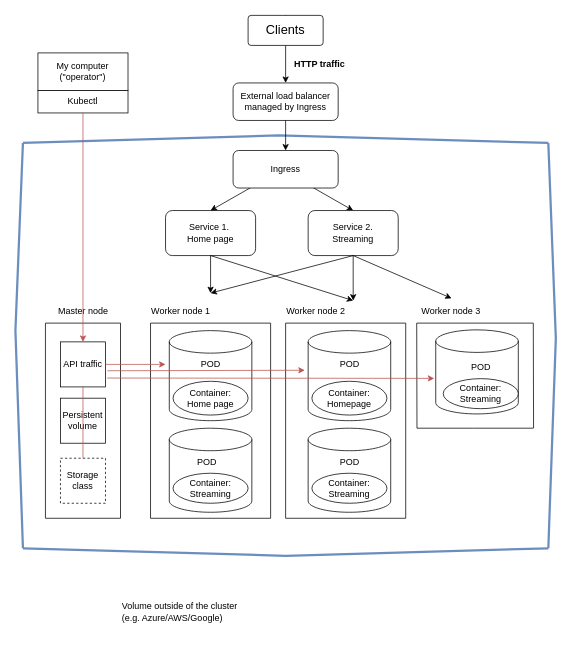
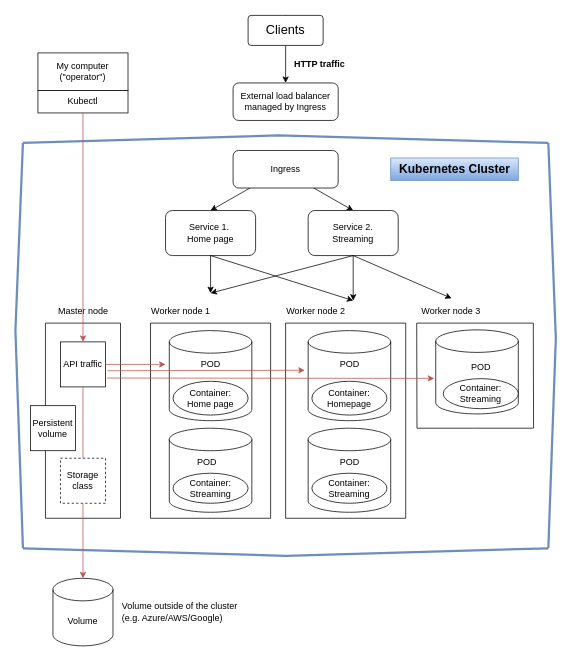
- <mxCell id="71" value="" style="endArrow=classic;html=1;rounded=0;exitX=0.5;exitY=1;exitDx=0;exitDy=0;entryX=0.5;entryY=0;entryDx=0;entryDy=0;" parent="1" source="2" target="70" edge="1"><mxGeometry width="50" height="50" relative="1" as="geometry"><mxPoint x="260" y="440" as="sourcePoint" /><mxPoint x="310" y="390" as="targetPoint" /></mxGeometry></mxCell>
+ <mxCell id="42" value="&lt;b&gt;&lt;font style=&quot;font-size: 16px;&quot;&gt;Kubernetes Cluster&lt;/font&gt;&lt;/b&gt;" style="text;html=1;align=center;verticalAlign=middle;resizable=0;points=[];autosize=1;strokeColor=#6c8ebf;fillColor=#dae8fc;gradientColor=#7ea6e0;" parent="1" vertex="1"><mxGeometry x="520" y="210" width="170" height="30" as="geometry" /></mxCell>
- <mxCell id="66" value="Persistent volume" style="rounded=0;whiteSpace=wrap;html=1;" parent="1" vertex="1"><mxGeometry x="80" y="530" width="60" height="60" as="geometry" /></mxCell>
+ <mxCell id="66" value="Persistent volume" style="rounded=0;whiteSpace=wrap;html=1;" parent="1" vertex="1"><mxGeometry x="40" y="540" width="60" height="60" as="geometry" /></mxCell>
+ <mxCell id="69" value="" style="endArrow=classic;html=1;rounded=0;entryX=0.5;entryY=0;entryDx=0;entryDy=0;entryPerimeter=0;fillColor=#f8cecc;strokeColor=#b85450;gradientColor=#ea6b66;exitX=0.5;exitY=1;exitDx=0;exitDy=0;" parent="1" target="55" edge="1" source="68"><mxGeometry width="50" height="50" relative="1" as="geometry"><mxPoint x="110" y="690" as="sourcePoint" /><mxPoint x="310" y="530" as="targetPoint" /></mxGeometry></mxCell>
+ <mxCell id="55" value="Volume" style="shape=cylinder3;whiteSpace=wrap;html=1;boundedLbl=1;backgroundOutline=1;size=15;" parent="1" vertex="1"><mxGeometry x="70" y="770" width="80" height="90" as="geometry" /></mxCell>
